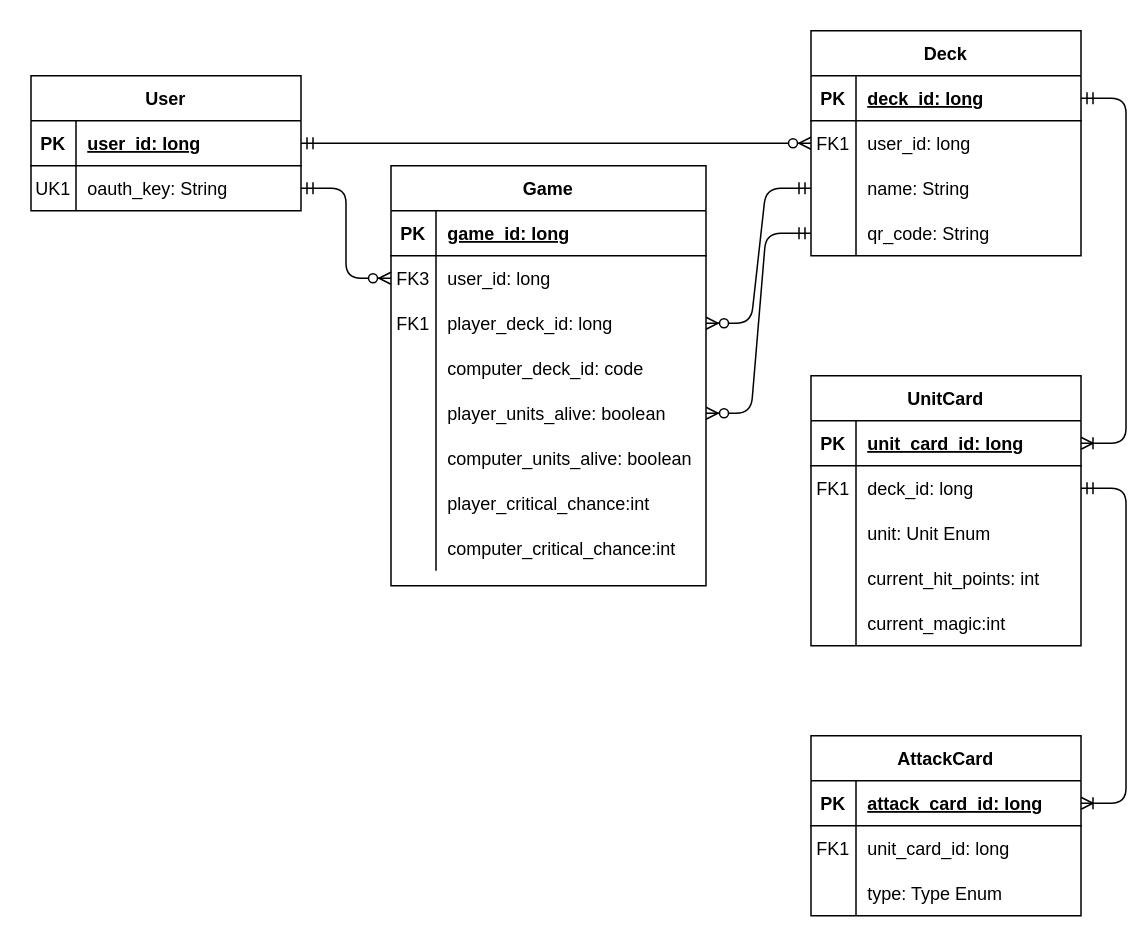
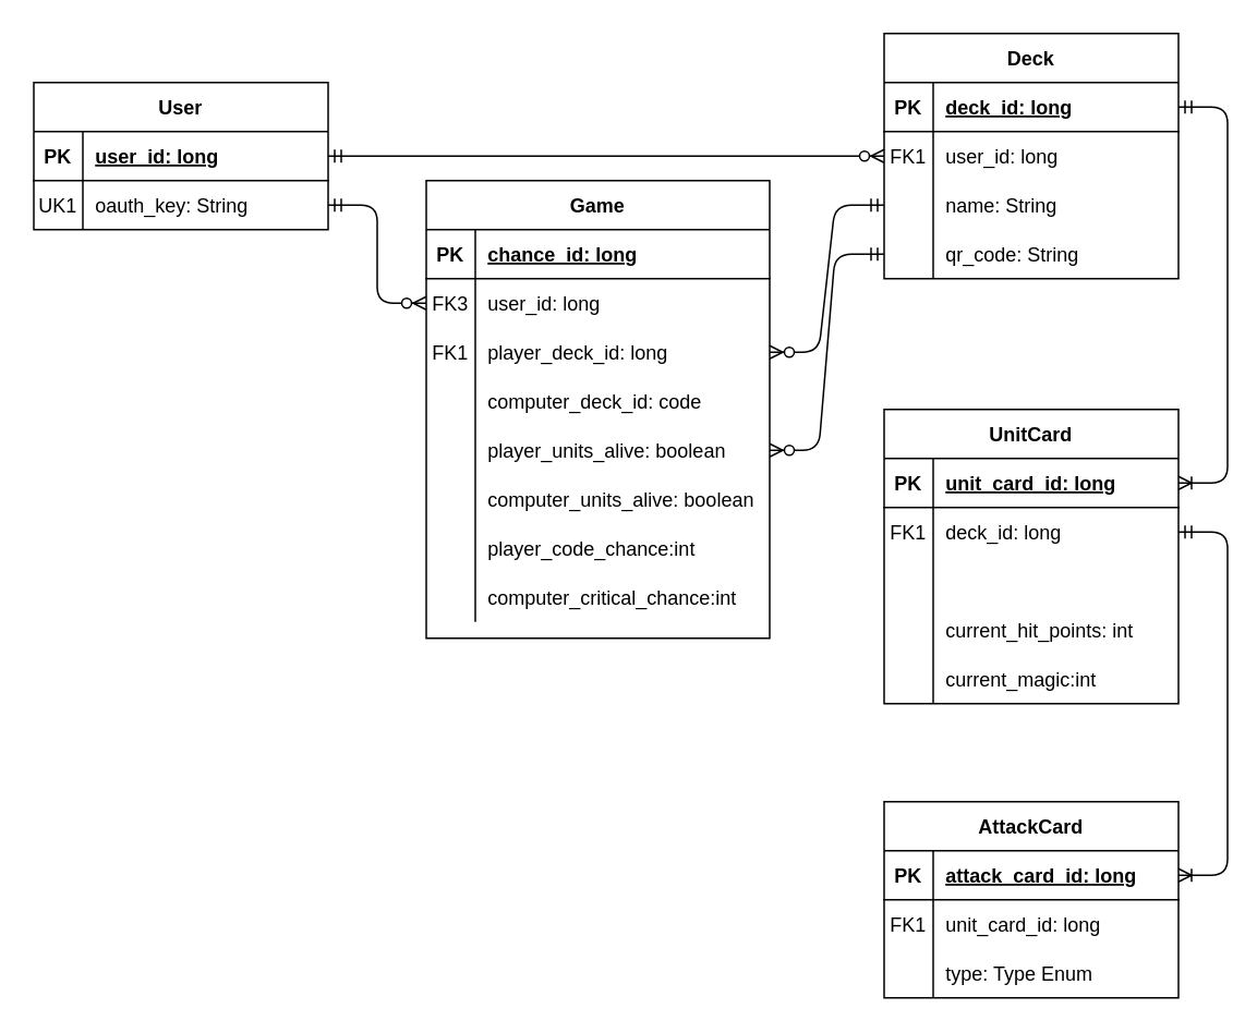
- <mxCell id="49" value="game_id: long" style="shape=partialRectangle;connectable=0;fillColor=none;top=0;left=0;bottom=0;right=0;align=left;spacingLeft=6;fontStyle=5;overflow=hidden;" parent="47" vertex="1"><mxGeometry x="30" width="180" height="30" as="geometry" /></mxCell>
+ <mxCell id="49" value="chance_id: long" style="shape=partialRectangle;connectable=0;fillColor=none;top=0;left=0;bottom=0;right=0;align=left;spacingLeft=6;fontStyle=5;overflow=hidden;" parent="47" vertex="1"><mxGeometry x="30" width="180" height="30" as="geometry" /></mxCell>
- <mxCell id="66" value="player_critical_chance:int" style="shape=partialRectangle;connectable=0;fillColor=none;top=0;left=0;bottom=0;right=0;align=left;spacingLeft=6;overflow=hidden;" parent="64" vertex="1"><mxGeometry x="30" width="180" height="30" as="geometry" /></mxCell>
+ <mxCell id="66" value="player_code_chance:int" style="shape=partialRectangle;connectable=0;fillColor=none;top=0;left=0;bottom=0;right=0;align=left;spacingLeft=6;overflow=hidden;" parent="64" vertex="1"><mxGeometry x="30" width="180" height="30" as="geometry" /></mxCell>
- <mxCell id="16" value="unit: Unit Enum" style="shape=partialRectangle;connectable=0;fillColor=none;top=0;left=0;bottom=0;right=0;align=left;spacingLeft=6;overflow=hidden;" parent="14" vertex="1"><mxGeometry x="30" width="150" height="30" as="geometry" /></mxCell>
